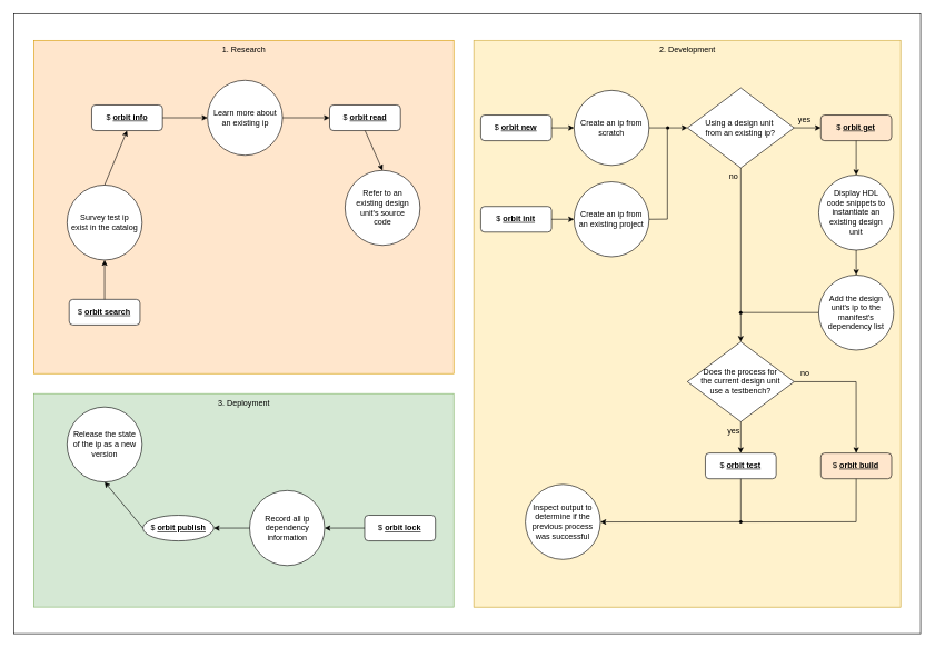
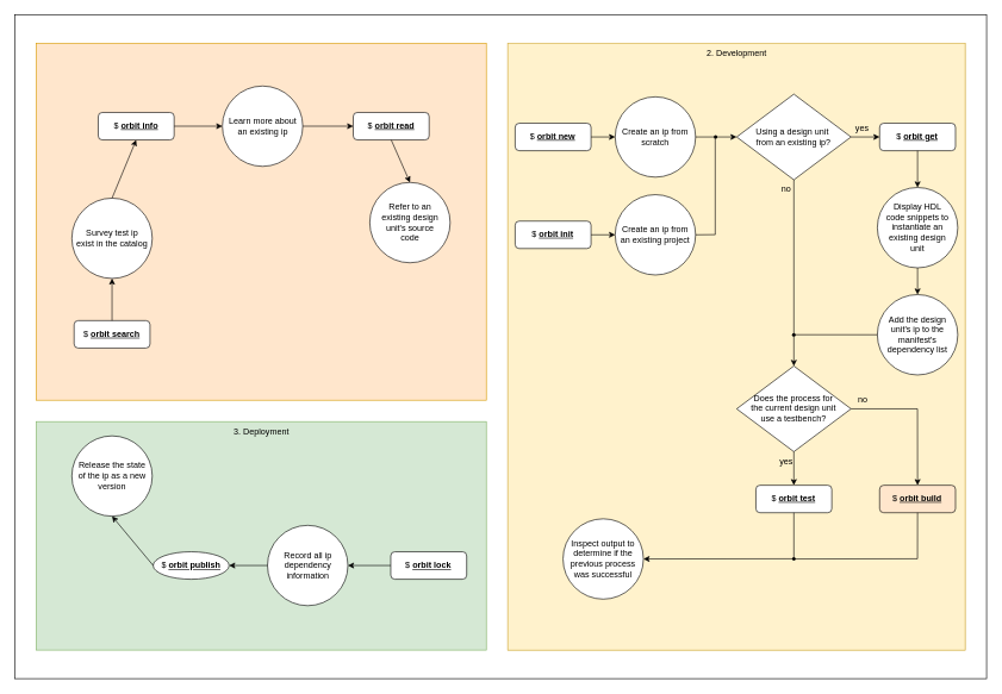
- <mxCell id="64" value="1. Research" style="text;html=1;align=center;verticalAlign=middle;resizable=0;points=[];autosize=1;strokeColor=none;fillColor=none;" parent="1" vertex="1"><mxGeometry x="319.69" y="60" width="90" height="30" as="geometry" /></mxCell>
- <mxCell id="10" value="$ &lt;b&gt;&lt;u&gt;orbit get&lt;/u&gt;&lt;/b&gt;" style="rounded=1;whiteSpace=wrap;html=1;fontSize=12;fillStyle=solid;fillColor=#ffe6cc;" parent="6" vertex="1"><mxGeometry x="510" y="40.77" width="106.23" height="38.46" as="geometry" /></mxCell>
+ <mxCell id="10" value="$ &lt;b&gt;&lt;u&gt;orbit get&lt;/u&gt;&lt;/b&gt;" style="rounded=1;whiteSpace=wrap;html=1;fontSize=12;fillStyle=solid;fillColor=#FFFFFF;" parent="6" vertex="1"><mxGeometry x="510" y="40.77" width="106.23" height="38.46" as="geometry" /></mxCell>
